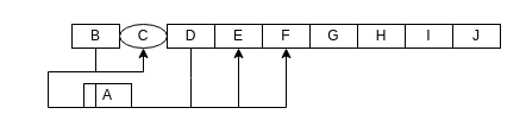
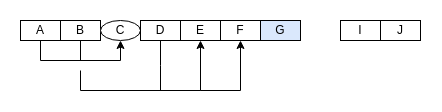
- <mxCell id="12" value="G" style="rounded=0;whiteSpace=wrap;html=1;" vertex="1" parent="1"><mxGeometry x="260" y="20" width="40" height="20" as="geometry" /></mxCell>
+ <mxCell id="12" value="G" style="rounded=0;whiteSpace=wrap;html=1;fillColor=#dae8fc;" vertex="1" parent="1"><mxGeometry x="260" y="20" width="40" height="20" as="geometry" /></mxCell>
- <mxCell id="13" value="H" style="rounded=0;whiteSpace=wrap;html=1;" vertex="1" parent="1"><mxGeometry x="300" y="20" width="40" height="20" as="geometry" /></mxCell>
- <mxCell id="3" value="A" style="rounded=0;whiteSpace=wrap;html=1;" vertex="1" parent="1"><mxGeometry x="70" y="70" width="40" height="20" as="geometry" /></mxCell>
+ <mxCell id="3" value="A" style="rounded=0;whiteSpace=wrap;html=1;" vertex="1" parent="1"><mxGeometry x="20" y="20" width="40" height="20" as="geometry" /></mxCell>
